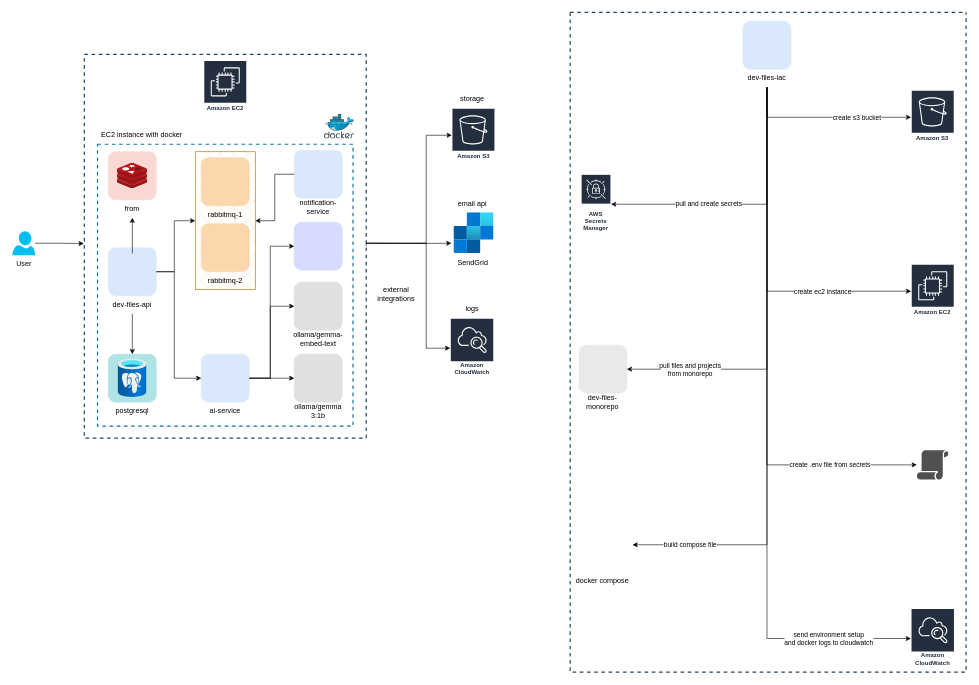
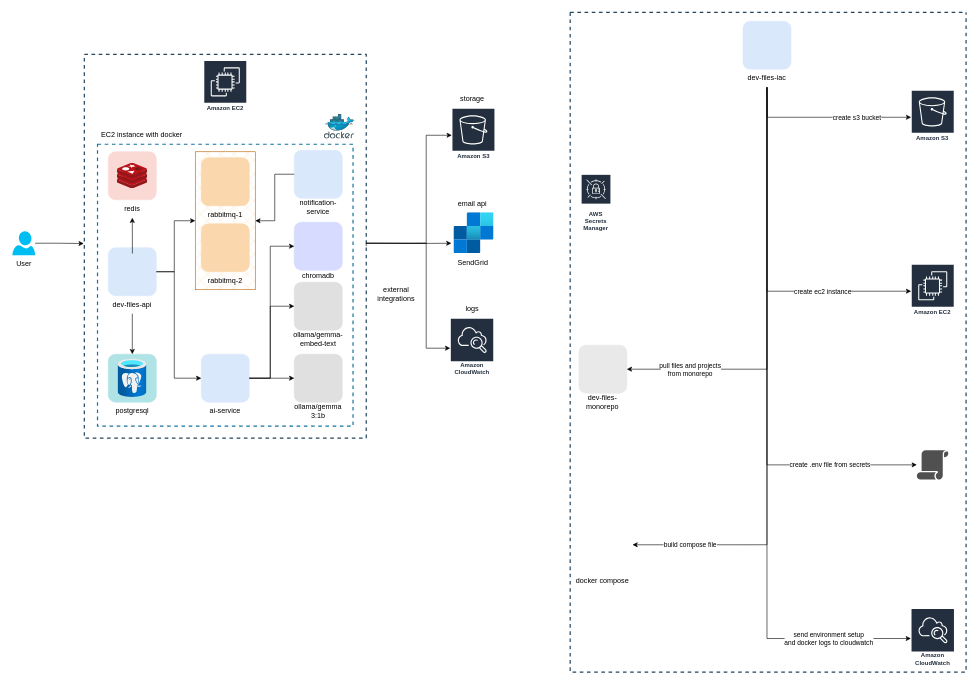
- <mxCell id="21" style="edgeStyle=orthogonalEdgeStyle;rounded=0;orthogonalLoop=1;jettySize=auto;html=1;entryX=0.5;entryY=1;entryDx=0;entryDy=0;startArrow=classic;startFill=1;endArrow=none;" parent="20" source="23" target="27" edge="1"><mxGeometry relative="1" as="geometry" /></mxCell>
- <mxCell id="22" value="pull and create secrets" style="edgeLabel;html=1;align=center;verticalAlign=middle;resizable=0;points=[];spacing=3;" parent="21" vertex="1" connectable="0"><mxGeometry x="-0.286" y="1" relative="1" as="geometry"><mxPoint as="offset" /></mxGeometry></mxCell>
- <mxCell id="67" value="from" style="text;strokeColor=none;align=center;fillColor=none;html=1;verticalAlign=middle;whiteSpace=wrap;rounded=0;" parent="65" vertex="1"><mxGeometry y="80.0" width="80" height="30" as="geometry" /></mxCell>
+ <mxCell id="67" value="redis" style="text;strokeColor=none;align=center;fillColor=none;html=1;verticalAlign=middle;whiteSpace=wrap;rounded=0;" parent="65" vertex="1"><mxGeometry y="80.0" width="80" height="30" as="geometry" /></mxCell>
+ <mxCell id="104" value="chromadb" style="text;strokeColor=none;align=center;fillColor=none;html=1;verticalAlign=middle;whiteSpace=wrap;rounded=0;" parent="102" vertex="1"><mxGeometry y="80" width="80" height="20" as="geometry" /></mxCell>
